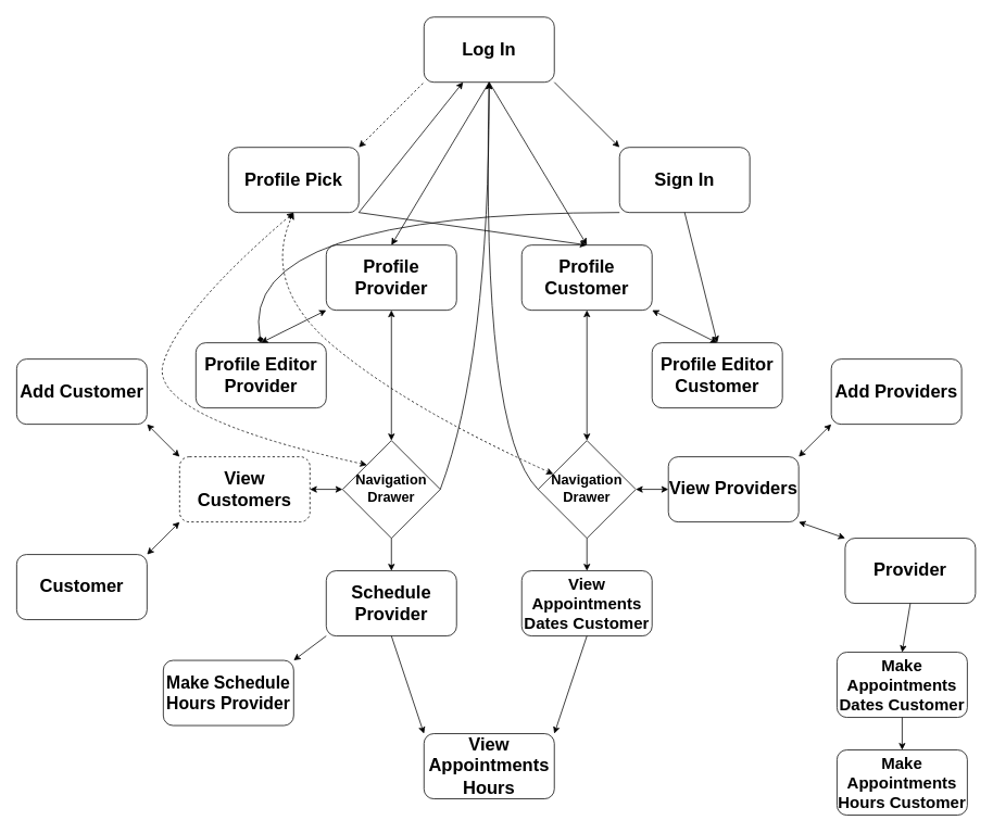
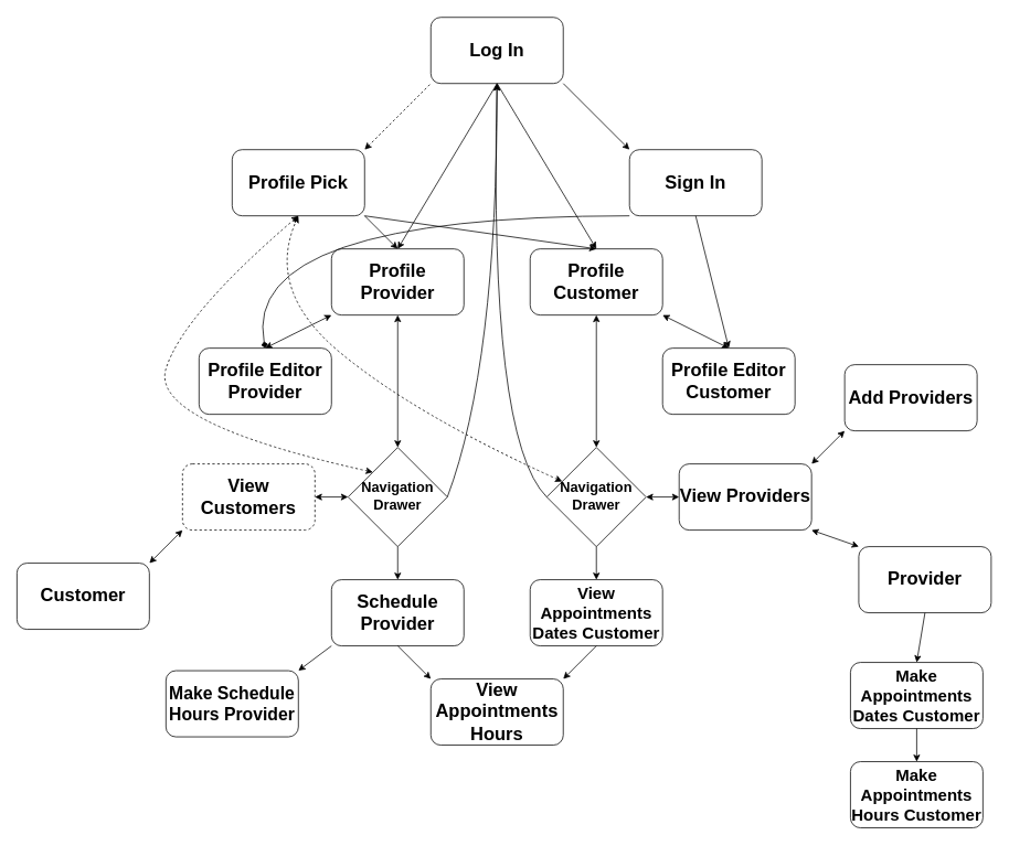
- <mxCell id="13" value="" style="endArrow=classic;html=1;exitX=1;exitY=1;exitDx=0;exitDy=0;" edge="1" parent="1" source="6" target="2"><mxGeometry width="50" height="50" relative="1" as="geometry"><mxPoint x="570" y="310" as="sourcePoint" /><mxPoint x="620" y="260" as="targetPoint" /></mxGeometry></mxCell>
+ <mxCell id="13" value="" style="endArrow=classic;html=1;exitX=1;exitY=1;exitDx=0;exitDy=0;entryX=0.5;entryY=0;entryDx=0;entryDy=0;" edge="1" parent="1" source="6" target="11"><mxGeometry width="50" height="50" relative="1" as="geometry"><mxPoint x="570" y="310" as="sourcePoint" /><mxPoint x="620" y="260" as="targetPoint" /></mxGeometry></mxCell>
- <mxCell id="30" value="&lt;font size=&quot;1&quot;&gt;&lt;b style=&quot;font-size: 22px&quot;&gt;Add Customer&lt;/b&gt;&lt;/font&gt;" style="rounded=1;whiteSpace=wrap;html=1;" vertex="1" parent="1"><mxGeometry x="20" y="440" width="160" height="80" as="geometry" /></mxCell>
- <mxCell id="31" value="" style="endArrow=classic;html=1;exitX=0;exitY=0;exitDx=0;exitDy=0;entryX=1;entryY=1;entryDx=0;entryDy=0;startArrow=classic;startFill=1;" edge="1" parent="1" source="28" target="30"><mxGeometry width="50" height="50" relative="1" as="geometry"><mxPoint x="710" y="480" as="sourcePoint" /><mxPoint x="760" y="430" as="targetPoint" /></mxGeometry></mxCell>
- <mxCell id="26" value="&lt;font size=&quot;1&quot;&gt;&lt;b style=&quot;font-size: 22px&quot;&gt;View Appointments Hours&lt;/b&gt;&lt;/font&gt;" style="rounded=1;whiteSpace=wrap;html=1;" vertex="1" parent="1"><mxGeometry x="520" y="900" width="160" height="80" as="geometry" /></mxCell>
+ <mxCell id="26" value="&lt;font size=&quot;1&quot;&gt;&lt;b style=&quot;font-size: 22px&quot;&gt;View Appointments Hours&lt;/b&gt;&lt;/font&gt;" style="rounded=1;whiteSpace=wrap;html=1;" vertex="1" parent="1"><mxGeometry x="520" y="820" width="160" height="80" as="geometry" /></mxCell>
